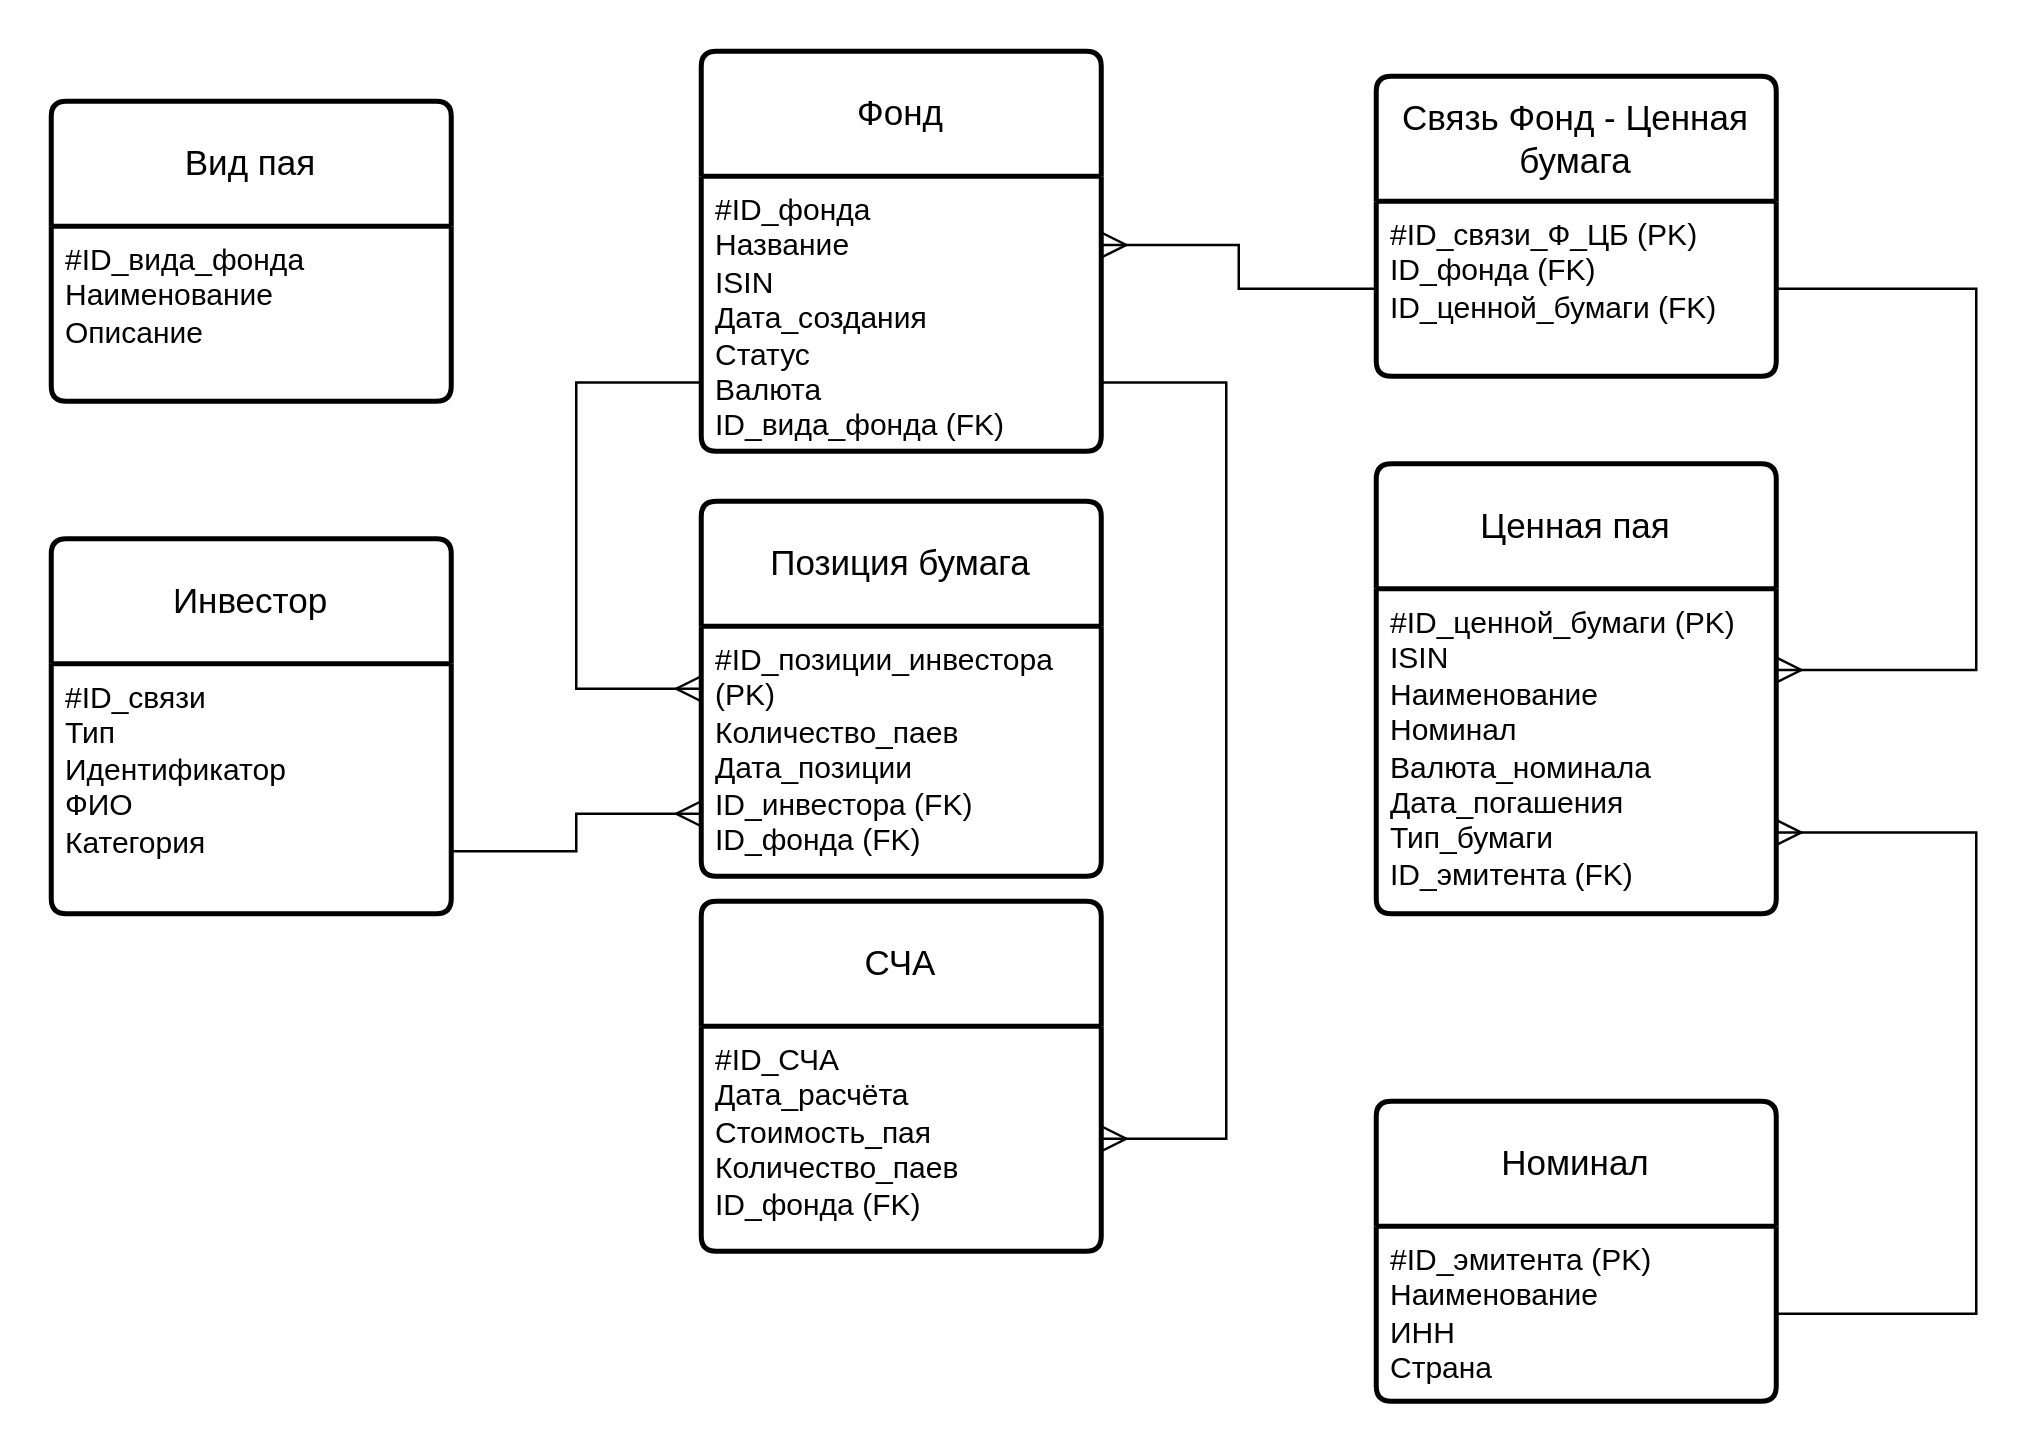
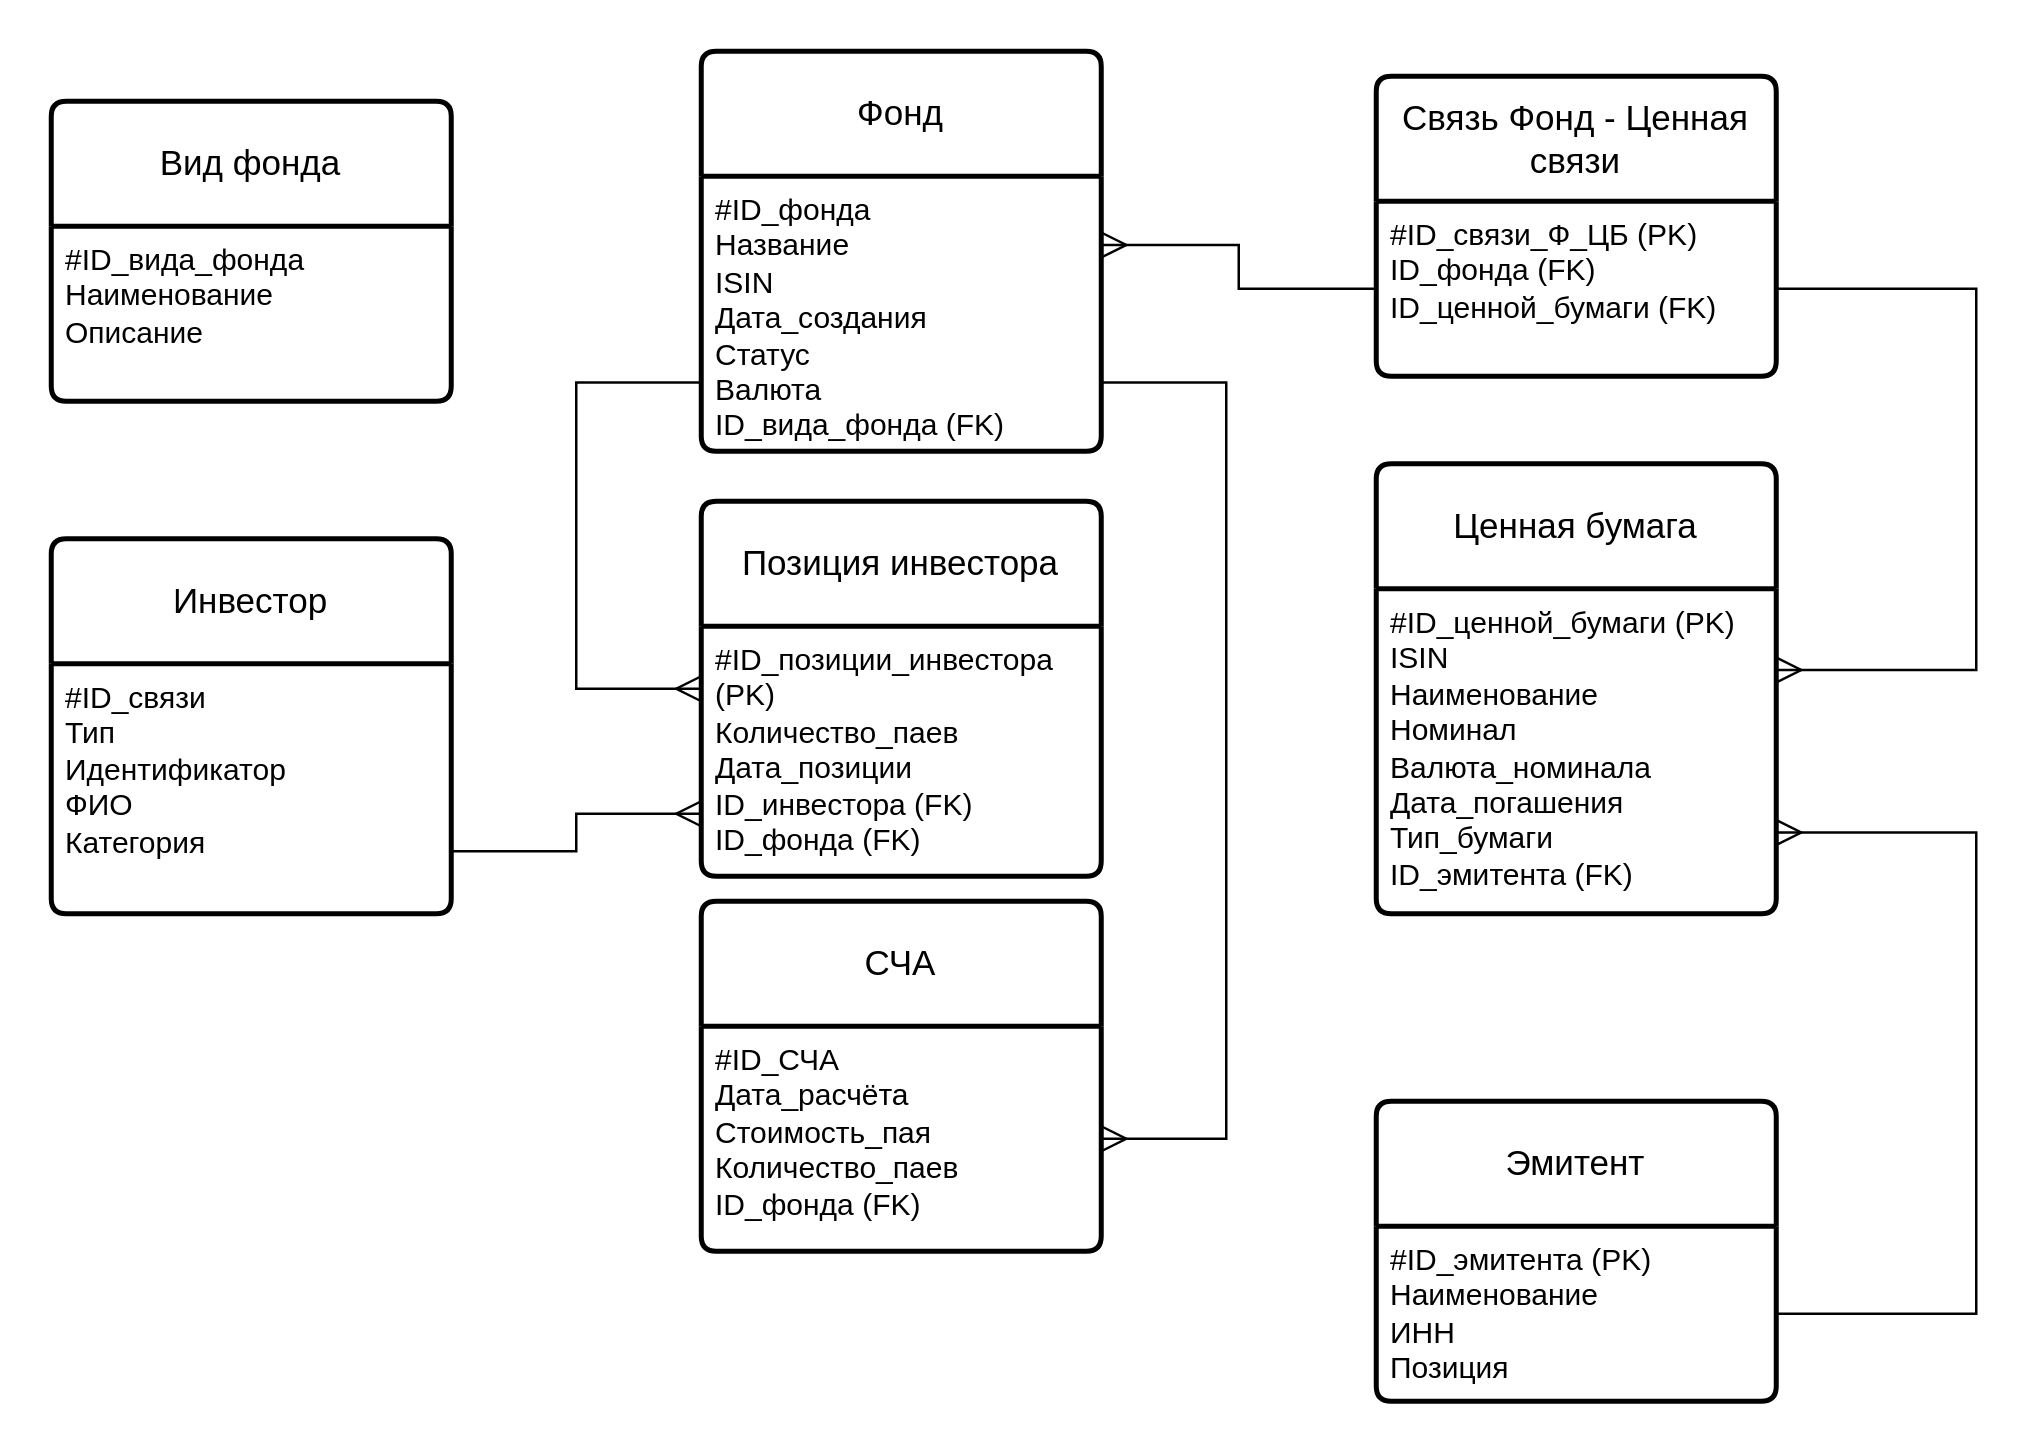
- <mxCell id="21" value="Связь Фонд - Ценная бумага" style="swimlane;childLayout=stackLayout;horizontal=1;startSize=50;horizontalStack=0;rounded=1;fontSize=14;fontStyle=0;strokeWidth=2;resizeParent=0;resizeLast=1;shadow=0;dashed=0;align=center;arcSize=4;whiteSpace=wrap;html=1;" vertex="1" parent="1"><mxGeometry x="550" y="30" width="160" height="120" as="geometry" /></mxCell>
+ <mxCell id="21" value="Связь Фонд - Ценная связи" style="swimlane;childLayout=stackLayout;horizontal=1;startSize=50;horizontalStack=0;rounded=1;fontSize=14;fontStyle=0;strokeWidth=2;resizeParent=0;resizeLast=1;shadow=0;dashed=0;align=center;arcSize=4;whiteSpace=wrap;html=1;" vertex="1" parent="1"><mxGeometry x="550" y="30" width="160" height="120" as="geometry" /></mxCell>
- <mxCell id="5" value="Вид пая" style="swimlane;childLayout=stackLayout;horizontal=1;startSize=50;horizontalStack=0;rounded=1;fontSize=14;fontStyle=0;strokeWidth=2;resizeParent=0;resizeLast=1;shadow=0;dashed=0;align=center;arcSize=4;whiteSpace=wrap;html=1;" parent="1" vertex="1"><mxGeometry x="20" y="40" width="160" height="120" as="geometry" /></mxCell>
+ <mxCell id="5" value="Вид фонда" style="swimlane;childLayout=stackLayout;horizontal=1;startSize=50;horizontalStack=0;rounded=1;fontSize=14;fontStyle=0;strokeWidth=2;resizeParent=0;resizeLast=1;shadow=0;dashed=0;align=center;arcSize=4;whiteSpace=wrap;html=1;" parent="1" vertex="1"><mxGeometry x="20" y="40" width="160" height="120" as="geometry" /></mxCell>
- <mxCell id="9" value="Ценная пая" style="swimlane;childLayout=stackLayout;horizontal=1;startSize=50;horizontalStack=0;rounded=1;fontSize=14;fontStyle=0;strokeWidth=2;resizeParent=0;resizeLast=1;shadow=0;dashed=0;align=center;arcSize=4;whiteSpace=wrap;html=1;" parent="1" vertex="1"><mxGeometry x="550" y="185" width="160" height="180" as="geometry" /></mxCell>
+ <mxCell id="9" value="Ценная бумага" style="swimlane;childLayout=stackLayout;horizontal=1;startSize=50;horizontalStack=0;rounded=1;fontSize=14;fontStyle=0;strokeWidth=2;resizeParent=0;resizeLast=1;shadow=0;dashed=0;align=center;arcSize=4;whiteSpace=wrap;html=1;" parent="1" vertex="1"><mxGeometry x="550" y="185" width="160" height="180" as="geometry" /></mxCell>
- <mxCell id="11" value="Позиция бумага" style="swimlane;childLayout=stackLayout;horizontal=1;startSize=50;horizontalStack=0;rounded=1;fontSize=14;fontStyle=0;strokeWidth=2;resizeParent=0;resizeLast=1;shadow=0;dashed=0;align=center;arcSize=4;whiteSpace=wrap;html=1;" parent="1" vertex="1"><mxGeometry x="280" y="200" width="160" height="150" as="geometry" /></mxCell>
+ <mxCell id="11" value="Позиция инвестора" style="swimlane;childLayout=stackLayout;horizontal=1;startSize=50;horizontalStack=0;rounded=1;fontSize=14;fontStyle=0;strokeWidth=2;resizeParent=0;resizeLast=1;shadow=0;dashed=0;align=center;arcSize=4;whiteSpace=wrap;html=1;" parent="1" vertex="1"><mxGeometry x="280" y="200" width="160" height="150" as="geometry" /></mxCell>
- <mxCell id="15" value="Номинал" style="swimlane;childLayout=stackLayout;horizontal=1;startSize=50;horizontalStack=0;rounded=1;fontSize=14;fontStyle=0;strokeWidth=2;resizeParent=0;resizeLast=1;shadow=0;dashed=0;align=center;arcSize=4;whiteSpace=wrap;html=1;" parent="1" vertex="1"><mxGeometry x="550" y="440" width="160" height="120" as="geometry" /></mxCell>
+ <mxCell id="15" value="Эмитент" style="swimlane;childLayout=stackLayout;horizontal=1;startSize=50;horizontalStack=0;rounded=1;fontSize=14;fontStyle=0;strokeWidth=2;resizeParent=0;resizeLast=1;shadow=0;dashed=0;align=center;arcSize=4;whiteSpace=wrap;html=1;" parent="1" vertex="1"><mxGeometry x="550" y="440" width="160" height="120" as="geometry" /></mxCell>
- <mxCell id="16" value="&lt;div&gt;&lt;span style=&quot;background-color: transparent; color: light-dark(rgb(0, 0, 0), rgb(255, 255, 255));&quot;&gt;#ID_эмитента (PK)&lt;/span&gt;&lt;/div&gt;&lt;div&gt;Наименование&lt;/div&gt;&lt;div&gt;ИНН&lt;/div&gt;&lt;div&gt;Страна&lt;/div&gt;" style="align=left;strokeColor=none;fillColor=none;spacingLeft=4;spacingRight=4;fontSize=12;verticalAlign=top;resizable=0;rotatable=0;part=1;html=1;whiteSpace=wrap;" parent="15" vertex="1"><mxGeometry y="50" width="160" height="70" as="geometry" /></mxCell>
+ <mxCell id="16" value="&lt;div&gt;&lt;span style=&quot;background-color: transparent; color: light-dark(rgb(0, 0, 0), rgb(255, 255, 255));&quot;&gt;#ID_эмитента (PK)&lt;/span&gt;&lt;/div&gt;&lt;div&gt;Наименование&lt;/div&gt;&lt;div&gt;ИНН&lt;/div&gt;&lt;div&gt;Позиция&lt;/div&gt;" style="align=left;strokeColor=none;fillColor=none;spacingLeft=4;spacingRight=4;fontSize=12;verticalAlign=top;resizable=0;rotatable=0;part=1;html=1;whiteSpace=wrap;" parent="15" vertex="1"><mxGeometry y="50" width="160" height="70" as="geometry" /></mxCell>
